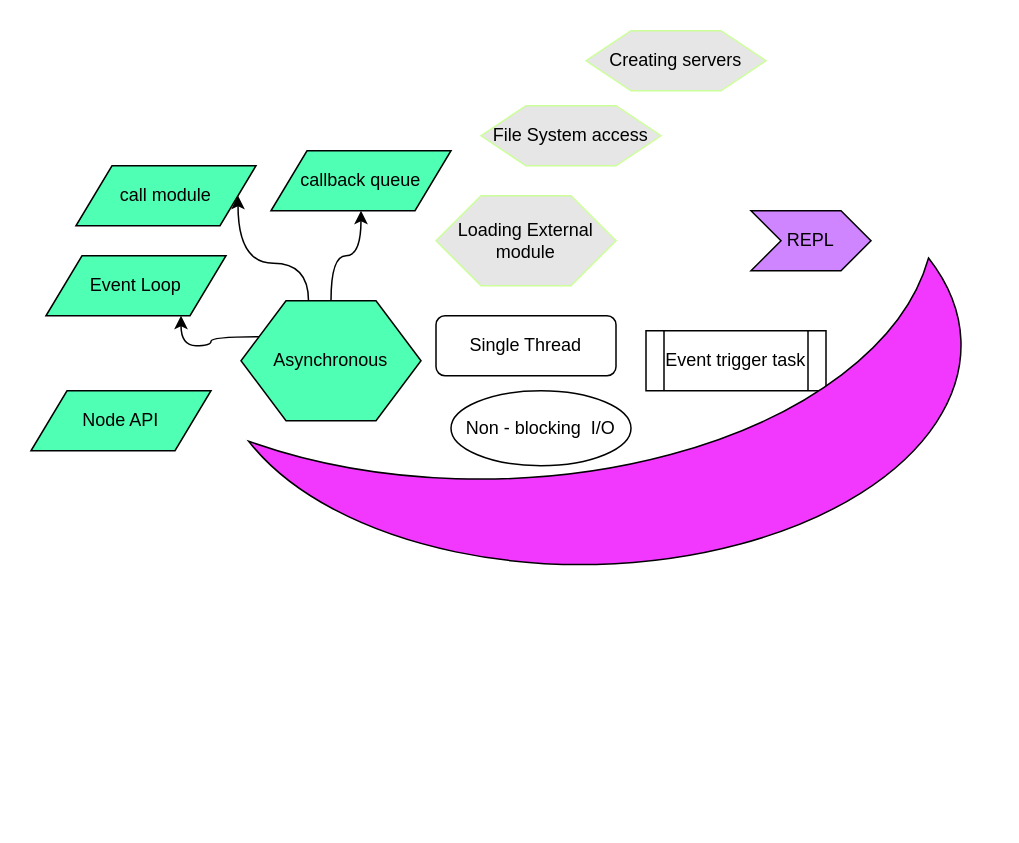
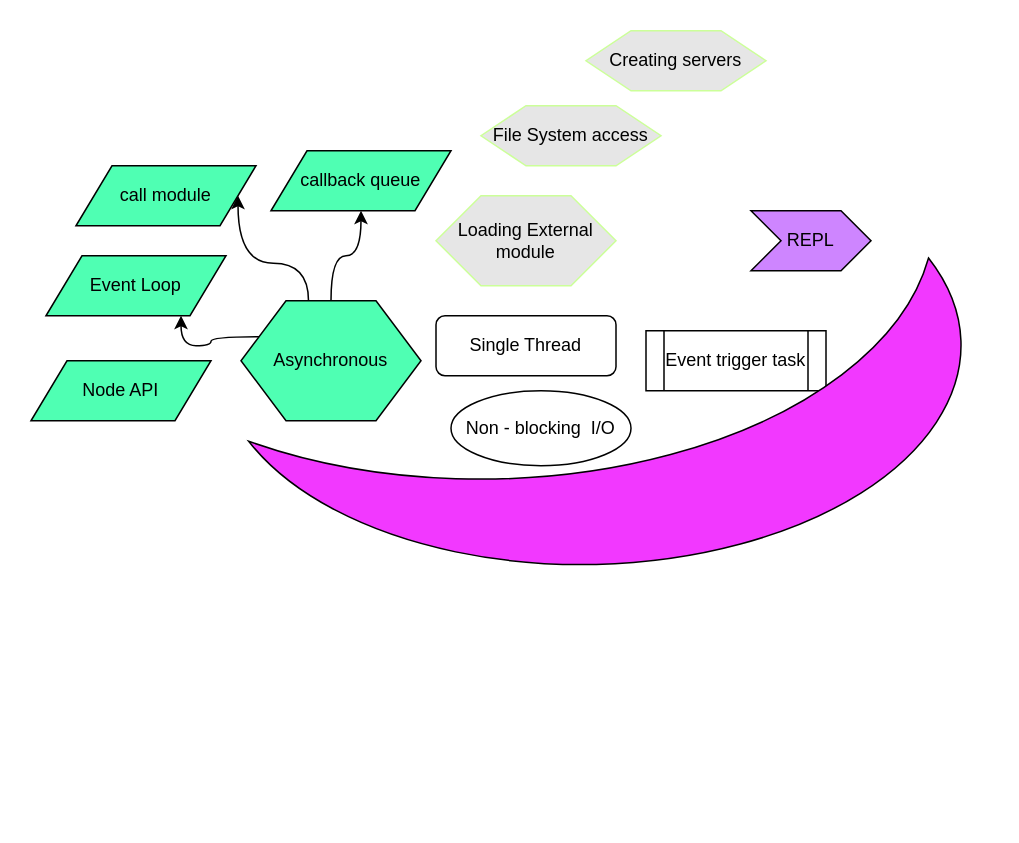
- <mxCell id="12" value="Node API" style="shape=parallelogram;perimeter=parallelogramPerimeter;whiteSpace=wrap;html=1;fillColor=#4FFFB3;" parent="1" vertex="1"><mxGeometry x="20" y="260" width="120" height="40" as="geometry" /></mxCell>
+ <mxCell id="12" value="Node API" style="shape=parallelogram;perimeter=parallelogramPerimeter;whiteSpace=wrap;html=1;fillColor=#4FFFB3;" parent="1" vertex="1"><mxGeometry y="240" width="120" height="40" as="geometry" x="20" /></mxCell>
